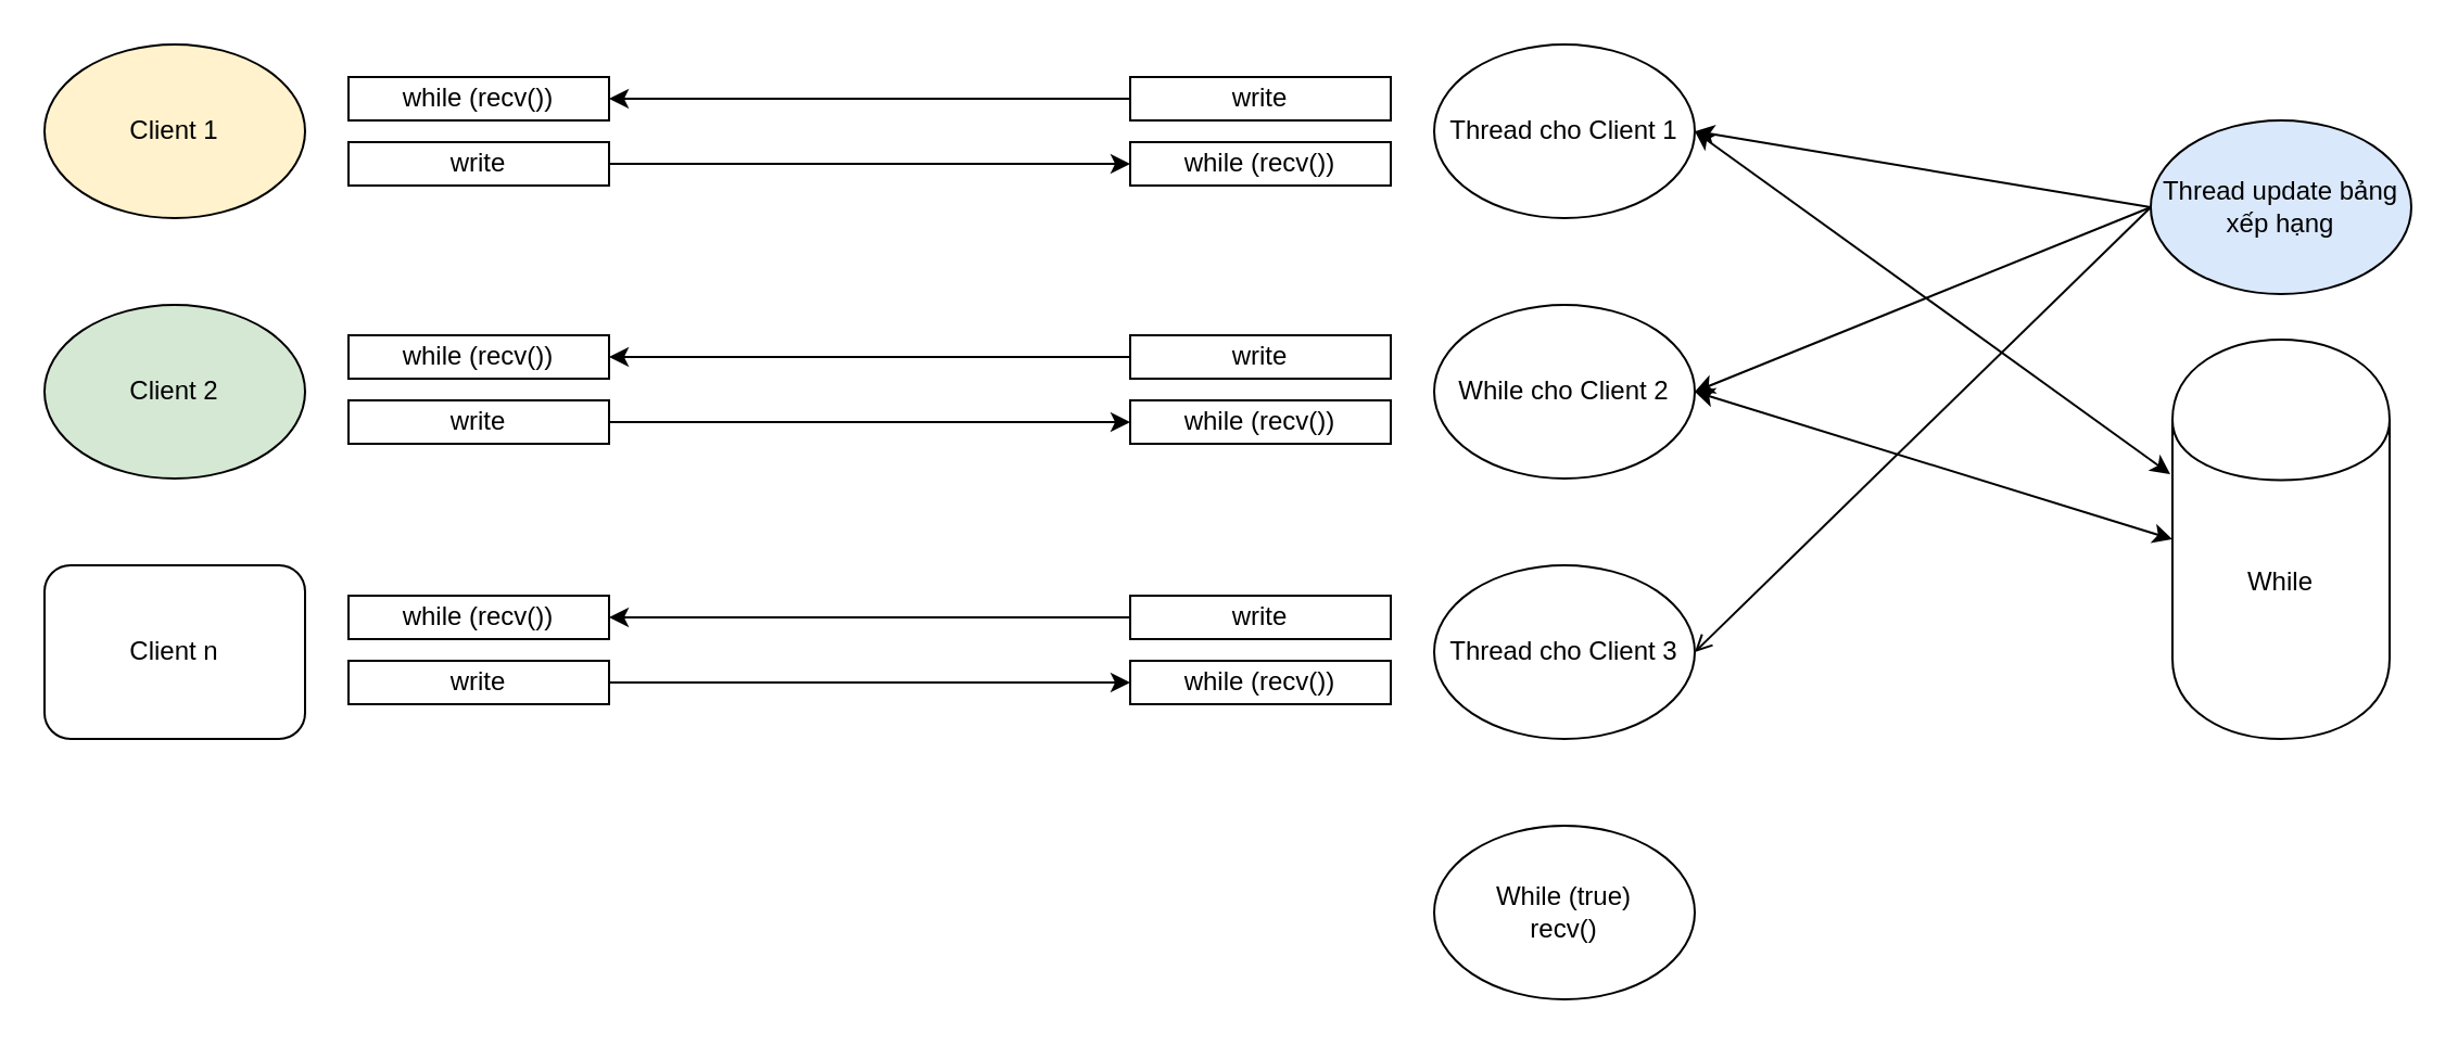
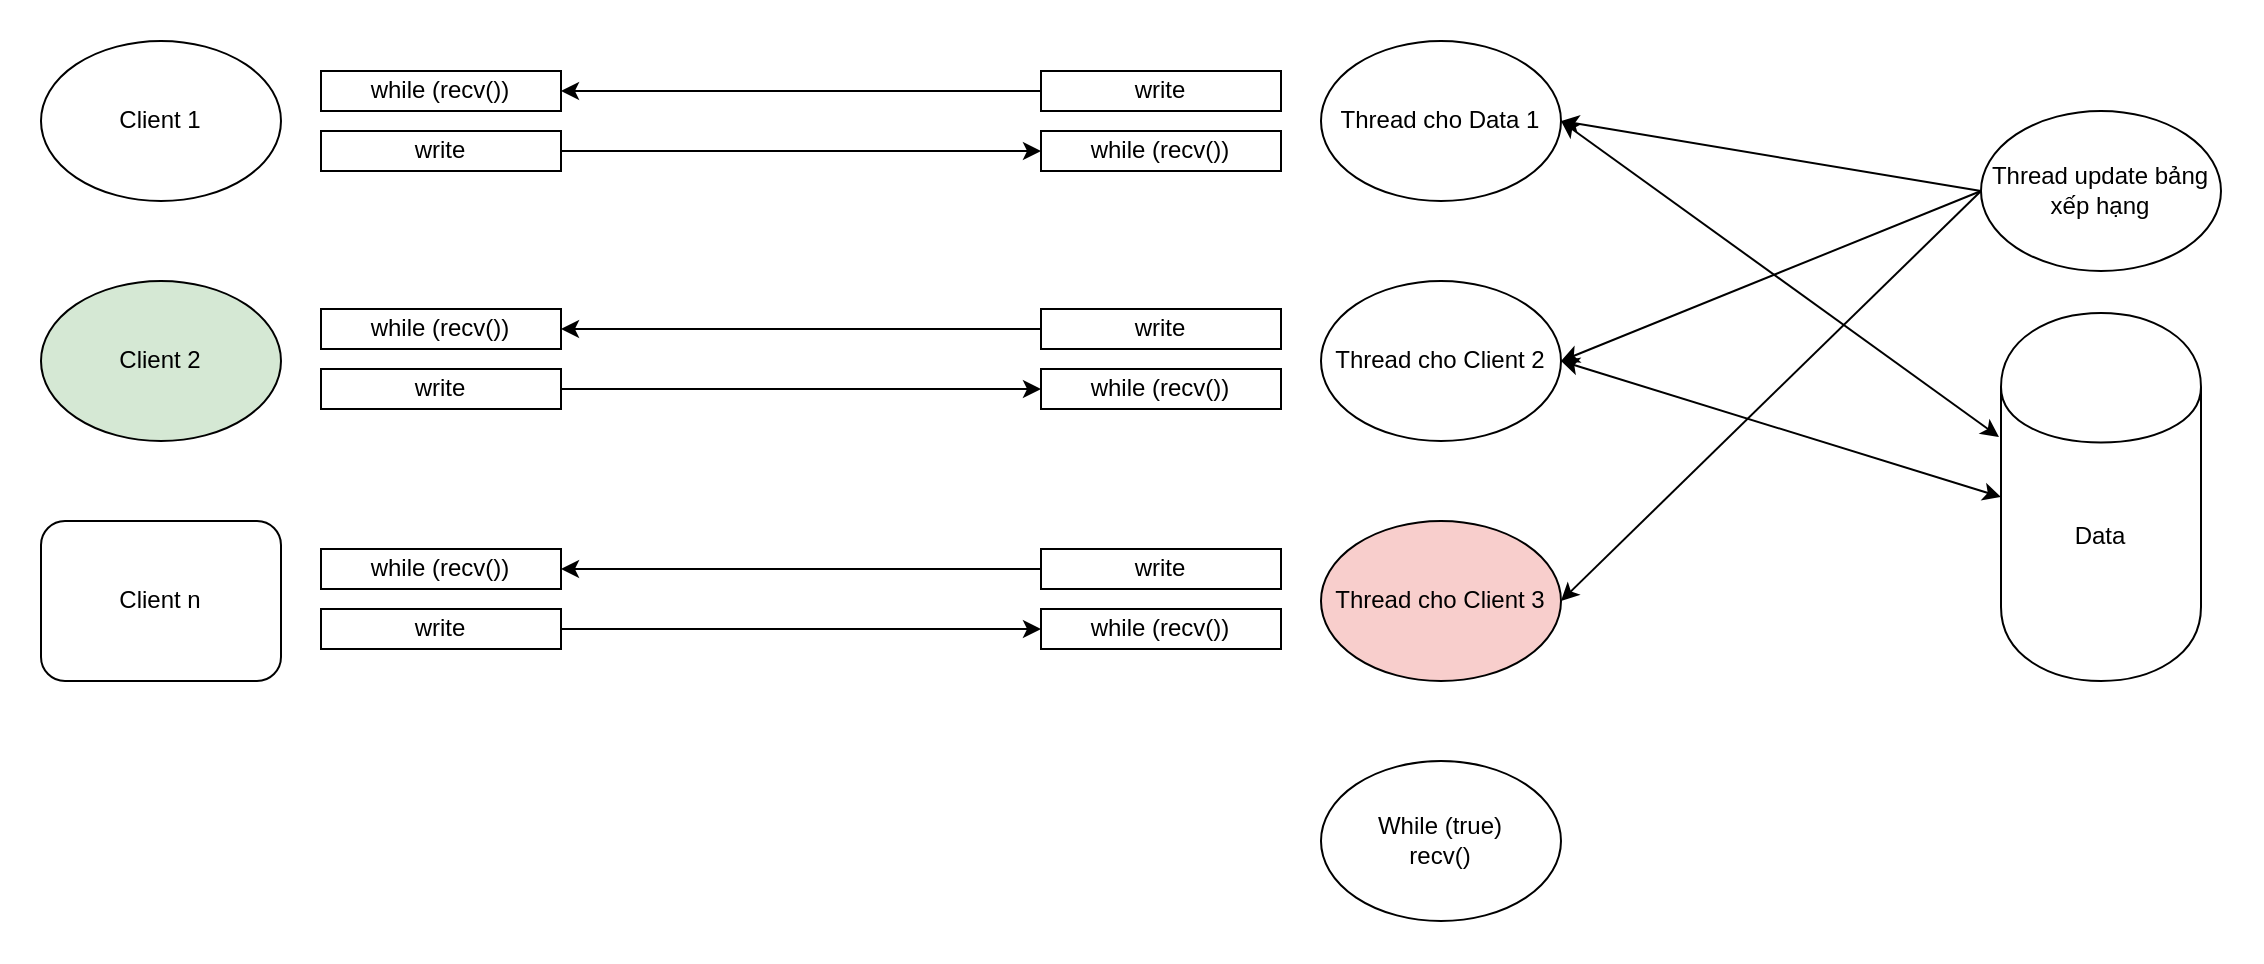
- <mxCell id="27" value="Client 1" style="ellipse;whiteSpace=wrap;html=1;fillColor=#fff2cc;" vertex="1" parent="26"><mxGeometry width="120" height="80" as="geometry" /></mxCell>
+ <mxCell id="27" value="Client 1" style="ellipse;whiteSpace=wrap;html=1;" vertex="1" parent="26"><mxGeometry width="120" height="80" as="geometry" /></mxCell>
- <mxCell id="22" value="Thread cho Client 1" style="ellipse;whiteSpace=wrap;html=1;" vertex="1" parent="1"><mxGeometry x="660" y="20" width="120" height="80" as="geometry" /></mxCell>
+ <mxCell id="22" value="Thread cho Data 1" style="ellipse;whiteSpace=wrap;html=1;" vertex="1" parent="1"><mxGeometry x="660" y="20" width="120" height="80" as="geometry" /></mxCell>
- <mxCell id="42" value="Thread update bảng xếp hạng" style="ellipse;whiteSpace=wrap;html=1;fillColor=#dae8fc;" vertex="1" parent="1"><mxGeometry x="990" y="55" width="120" height="80" as="geometry" /></mxCell>
+ <mxCell id="42" value="Thread update bảng xếp hạng" style="ellipse;whiteSpace=wrap;html=1;" vertex="1" parent="1"><mxGeometry x="990" y="55" width="120" height="80" as="geometry" /></mxCell>
- <mxCell id="23" value="While cho Client 2" style="ellipse;whiteSpace=wrap;html=1;" vertex="1" parent="1"><mxGeometry x="660" y="140" width="120" height="80" as="geometry" /></mxCell>
+ <mxCell id="23" value="Thread cho Client 2" style="ellipse;whiteSpace=wrap;html=1;" vertex="1" parent="1"><mxGeometry x="660" y="140" width="120" height="80" as="geometry" /></mxCell>
- <mxCell id="39" value="While" style="shape=cylinder;whiteSpace=wrap;html=1;boundedLbl=1;backgroundOutline=1;" vertex="1" parent="1"><mxGeometry x="1000" y="156" width="100" height="184" as="geometry" /></mxCell>
+ <mxCell id="39" value="Data" style="shape=cylinder;whiteSpace=wrap;html=1;boundedLbl=1;backgroundOutline=1;" vertex="1" parent="1"><mxGeometry x="1000" y="156" width="100" height="184" as="geometry" /></mxCell>
- <mxCell id="45" value="" style="endArrow=open;html=1;exitX=0;exitY=0.5;exitDx=0;exitDy=0;entryX=1;entryY=0.5;entryDx=0;entryDy=0;" edge="1" parent="1" source="42" target="24"><mxGeometry width="50" height="50" relative="1" as="geometry"><mxPoint x="1010" y="115" as="sourcePoint" /><mxPoint x="800" y="80" as="targetPoint" /></mxGeometry></mxCell>
+ <mxCell id="45" value="" style="endArrow=classic;html=1;exitX=0;exitY=0.5;exitDx=0;exitDy=0;entryX=1;entryY=0.5;entryDx=0;entryDy=0;" edge="1" parent="1" source="42" target="24"><mxGeometry width="50" height="50" relative="1" as="geometry"><mxPoint x="1010" y="115" as="sourcePoint" /><mxPoint x="800" y="80" as="targetPoint" /></mxGeometry></mxCell>
- <mxCell id="24" value="Thread cho Client 3" style="ellipse;whiteSpace=wrap;html=1;" vertex="1" parent="1"><mxGeometry x="660" y="260" width="120" height="80" as="geometry" /></mxCell>
+ <mxCell id="24" value="Thread cho Client 3" style="ellipse;whiteSpace=wrap;html=1;fillColor=#f8cecc;" vertex="1" parent="1"><mxGeometry x="660" y="260" width="120" height="80" as="geometry" /></mxCell>
